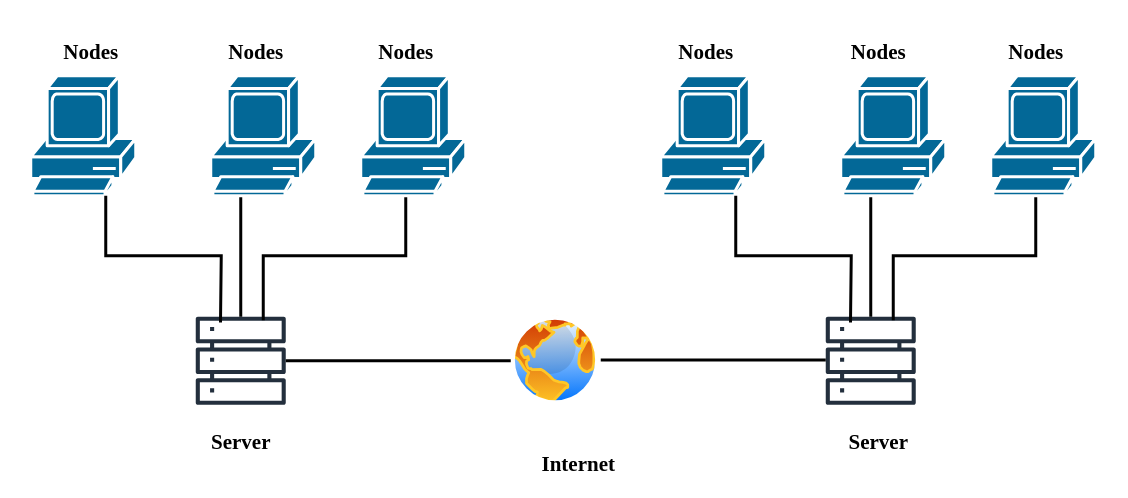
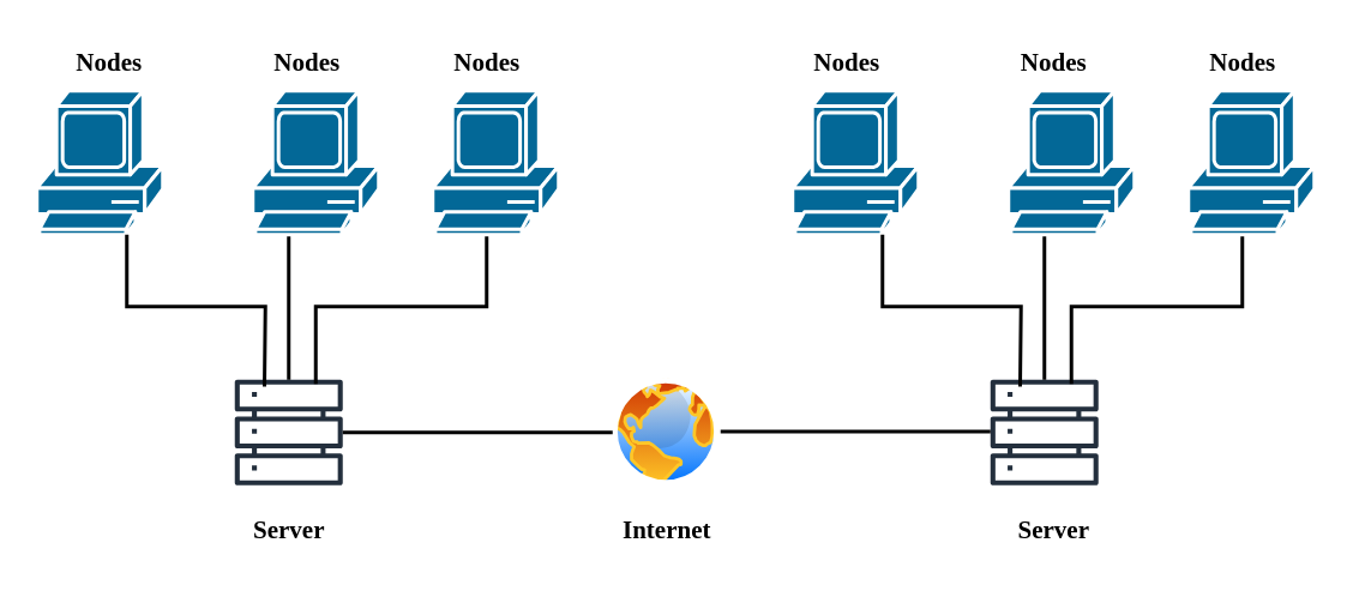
- <mxCell id="29" value="&lt;font style=&quot;font-size: 14px;&quot; face=&quot;Times New Roman&quot;&gt;&lt;b&gt;Internet&lt;/b&gt;&lt;/font&gt;" style="text;html=1;align=center;verticalAlign=middle;resizable=0;points=[];autosize=1;strokeColor=none;fillColor=none;" vertex="1" parent="1"><mxGeometry x="350" y="295" width="70" height="30" as="geometry" /></mxCell>
+ <mxCell id="29" value="&lt;font style=&quot;font-size: 14px;&quot; face=&quot;Times New Roman&quot;&gt;&lt;b&gt;Internet&lt;/b&gt;&lt;/font&gt;" style="text;html=1;align=center;verticalAlign=middle;resizable=0;points=[];autosize=1;strokeColor=none;fillColor=none;" vertex="1" parent="1"><mxGeometry x="335" y="280" width="70" height="30" as="geometry" /></mxCell>
